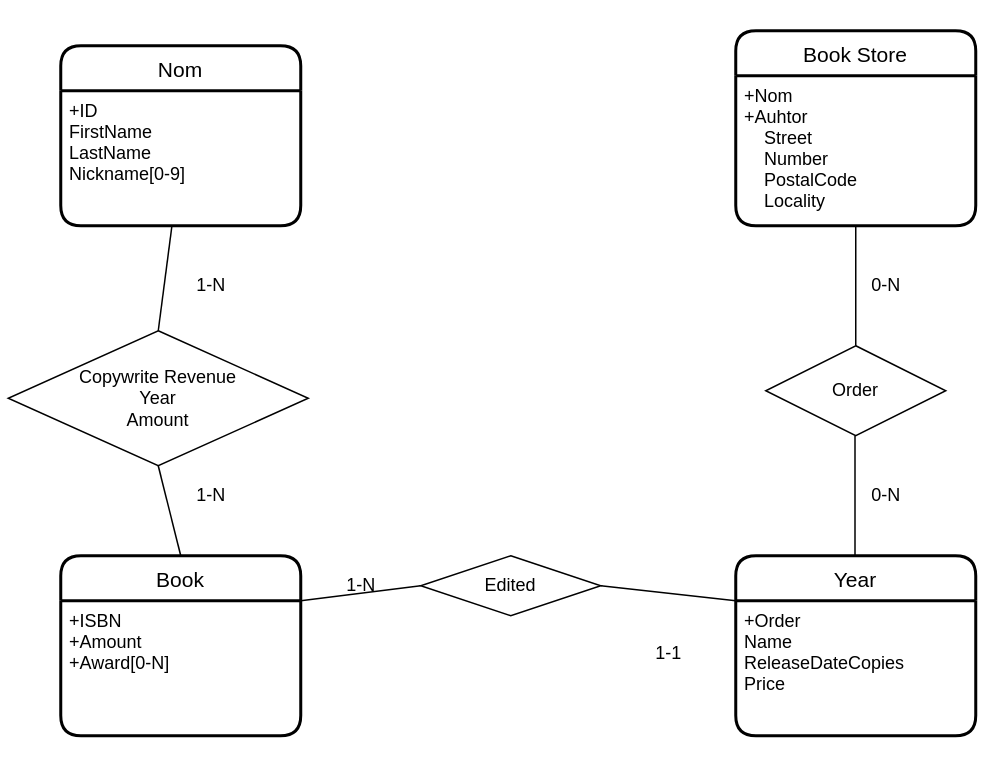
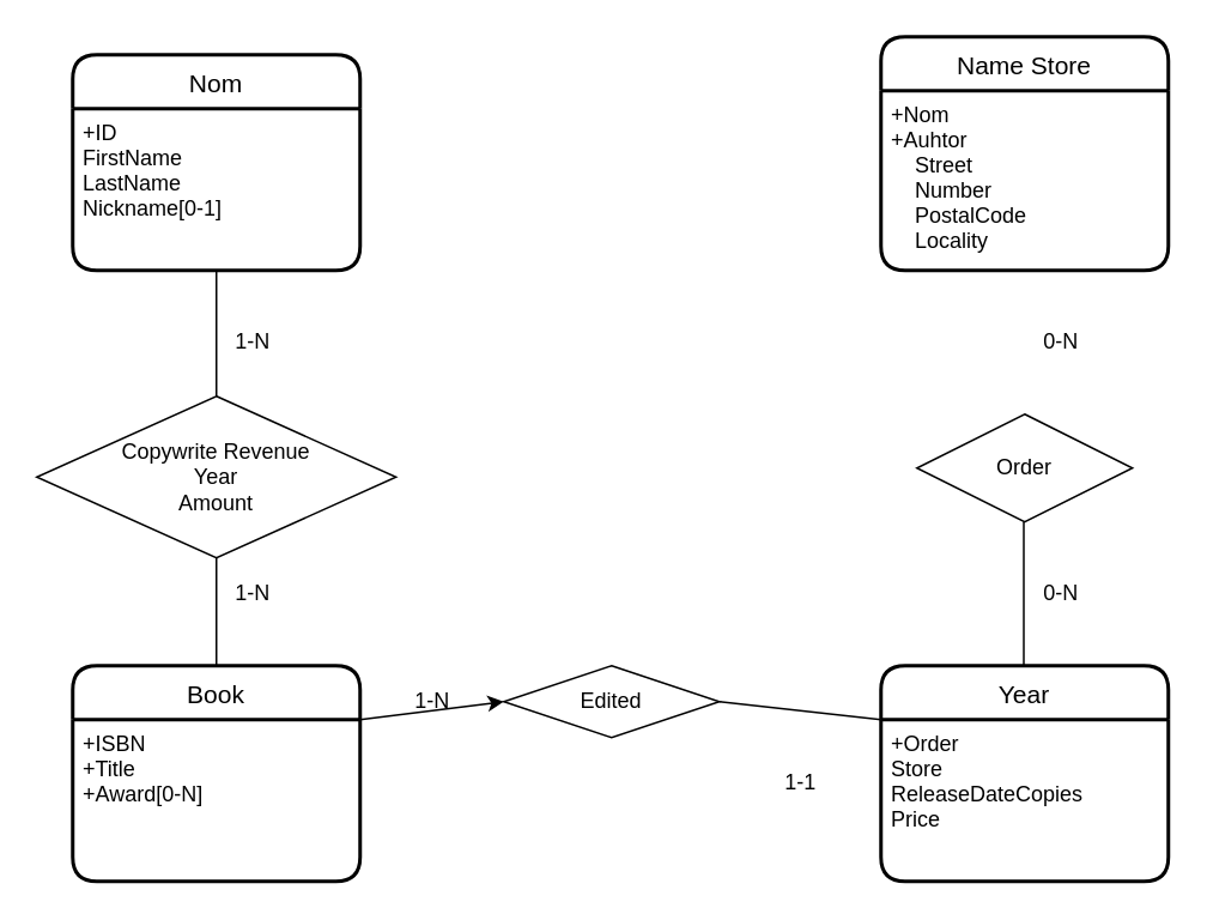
- <mxCell id="8" value="Book Store" style="swimlane;childLayout=stackLayout;horizontal=1;startSize=30;horizontalStack=0;rounded=1;fontSize=14;fontStyle=0;strokeWidth=2;resizeParent=0;resizeLast=1;shadow=0;dashed=0;align=center;" vertex="1" parent="1"><mxGeometry x="490" y="20" width="160" height="130" as="geometry" /></mxCell>
+ <mxCell id="8" value="Name Store" style="swimlane;childLayout=stackLayout;horizontal=1;startSize=30;horizontalStack=0;rounded=1;fontSize=14;fontStyle=0;strokeWidth=2;resizeParent=0;resizeLast=1;shadow=0;dashed=0;align=center;" vertex="1" parent="1"><mxGeometry x="490" y="20" width="160" height="130" as="geometry" /></mxCell>
- <mxCell id="5" value="+ID&#10;FirstName&#10;LastName&#10;Nickname[0-9]" style="align=left;strokeColor=none;fillColor=none;spacingLeft=4;fontSize=12;verticalAlign=top;resizable=0;rotatable=0;part=1;" vertex="1" parent="4"><mxGeometry y="30" width="160" height="90" as="geometry" /></mxCell>
+ <mxCell id="5" value="+ID&#10;FirstName&#10;LastName&#10;Nickname[0-1]" style="align=left;strokeColor=none;fillColor=none;spacingLeft=4;fontSize=12;verticalAlign=top;resizable=0;rotatable=0;part=1;" vertex="1" parent="4"><mxGeometry y="30" width="160" height="90" as="geometry" /></mxCell>
- <mxCell id="10" value="" style="endArrow=none;html=1;rounded=0;entryX=0.5;entryY=1;entryDx=0;entryDy=0;exitX=0.5;exitY=0;exitDx=0;exitDy=0;" edge="1" parent="1" source="12" target="9"><mxGeometry width="50" height="50" relative="1" as="geometry"><mxPoint x="410" y="230" as="sourcePoint" /><mxPoint x="460" y="180" as="targetPoint" /></mxGeometry></mxCell>
- <mxCell id="11" value="&lt;div&gt;Copywrite Revenue&lt;/div&gt;&lt;div&gt;Year&lt;/div&gt;&lt;div&gt;Amount&lt;br&gt;&lt;/div&gt;" style="shape=rhombus;perimeter=rhombusPerimeter;whiteSpace=wrap;html=1;align=center;" vertex="1" parent="1"><mxGeometry x="5" y="220" width="200" height="90" as="geometry" /></mxCell>
+ <mxCell id="11" value="&lt;div&gt;Copywrite Revenue&lt;/div&gt;&lt;div&gt;Year&lt;/div&gt;&lt;div&gt;Amount&lt;br&gt;&lt;/div&gt;" style="shape=rhombus;perimeter=rhombusPerimeter;whiteSpace=wrap;html=1;align=center;" vertex="1" parent="1"><mxGeometry x="20" y="220" width="200" height="90" as="geometry" /></mxCell>
- <mxCell id="18" value="" style="endArrow=none;html=1;rounded=0;entryX=0;entryY=0.5;entryDx=0;entryDy=0;exitX=1;exitY=0.25;exitDx=0;exitDy=0;" edge="1" parent="1" source="2" target="17"><mxGeometry width="50" height="50" relative="1" as="geometry"><mxPoint x="30" y="60" as="sourcePoint" /><mxPoint x="80" y="10" as="targetPoint" /></mxGeometry></mxCell>
+ <mxCell id="18" value="" style="endArrow=classic;html=1;rounded=0;entryX=0;entryY=0.5;entryDx=0;entryDy=0;exitX=1;exitY=0.25;exitDx=0;exitDy=0;" edge="1" parent="1" source="2" target="17"><mxGeometry width="50" height="50" relative="1" as="geometry"><mxPoint x="30" y="60" as="sourcePoint" /><mxPoint x="80" y="10" as="targetPoint" /></mxGeometry></mxCell>
- <mxCell id="3" value="+ISBN&#10;+Amount&#10;+Award[0-N]" style="align=left;strokeColor=none;fillColor=none;spacingLeft=4;fontSize=12;verticalAlign=top;resizable=0;rotatable=0;part=1;" vertex="1" parent="2"><mxGeometry y="30" width="160" height="90" as="geometry" /></mxCell>
+ <mxCell id="3" value="+ISBN&#10;+Title&#10;+Award[0-N]" style="align=left;strokeColor=none;fillColor=none;spacingLeft=4;fontSize=12;verticalAlign=top;resizable=0;rotatable=0;part=1;" vertex="1" parent="2"><mxGeometry y="30" width="160" height="90" as="geometry" /></mxCell>
- <mxCell id="7" value="+Order&#10;Name&#10;ReleaseDateCopies&#10;Price&#10;" style="align=left;strokeColor=none;fillColor=none;spacingLeft=4;fontSize=12;verticalAlign=top;resizable=0;rotatable=0;part=1;" vertex="1" parent="6"><mxGeometry y="30" width="160" height="90" as="geometry" /></mxCell>
+ <mxCell id="7" value="+Order&#10;Store&#10;ReleaseDateCopies&#10;Price&#10;" style="align=left;strokeColor=none;fillColor=none;spacingLeft=4;fontSize=12;verticalAlign=top;resizable=0;rotatable=0;part=1;" vertex="1" parent="6"><mxGeometry y="30" width="160" height="90" as="geometry" /></mxCell>
